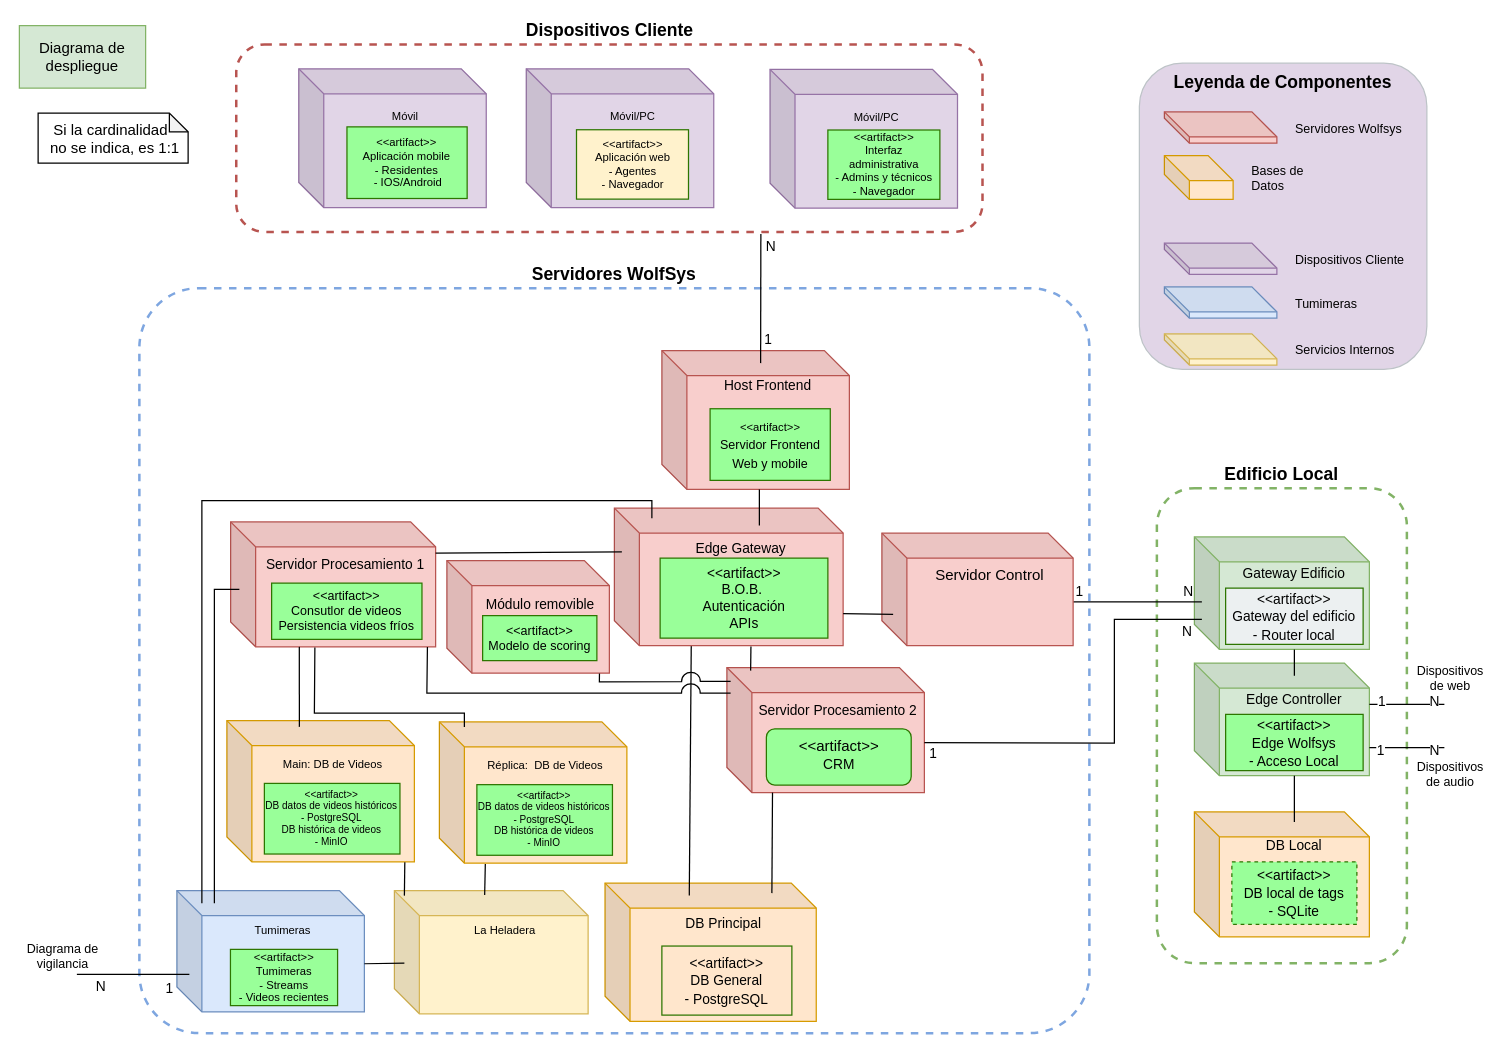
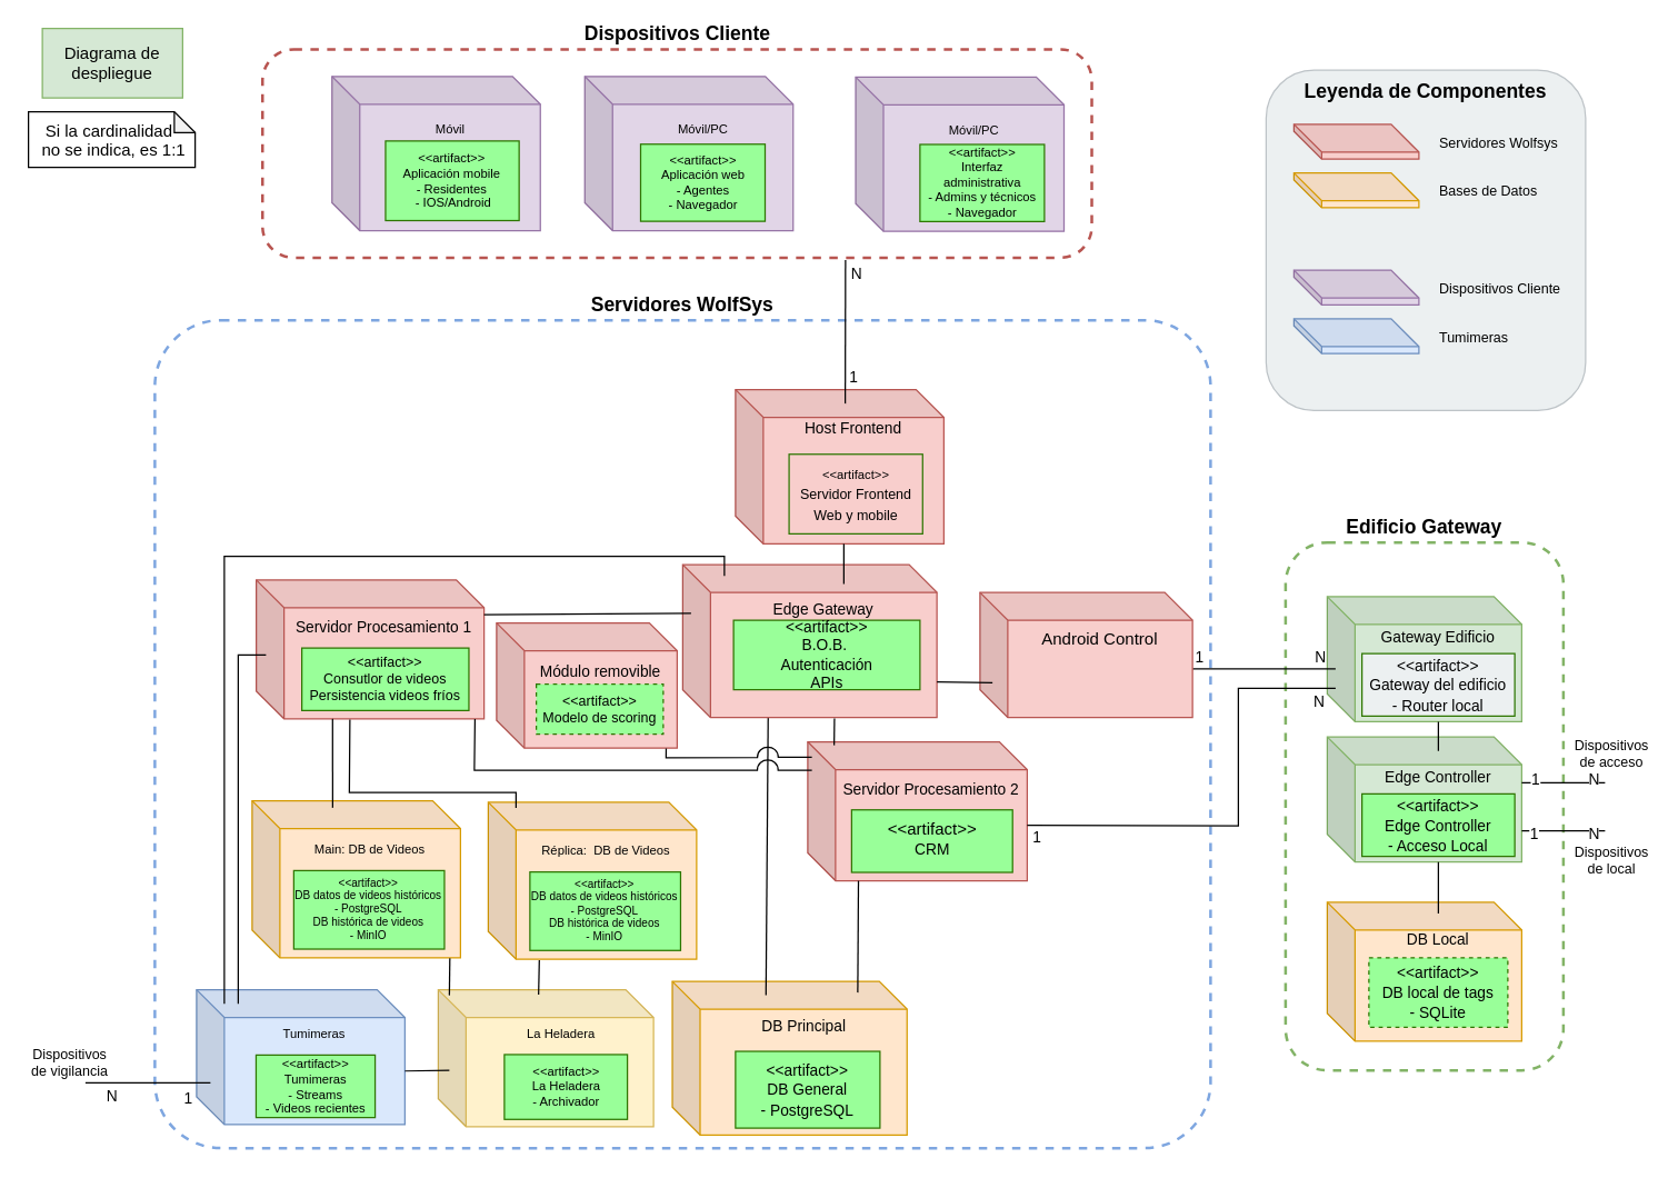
- <mxCell id="69" value="Diagrama de despliegue" style="rounded=0;whiteSpace=wrap;html=1;fillColor=#d5e8d4;strokeColor=#82b366;" parent="1" vertex="1"><mxGeometry x="15" y="20" width="101" height="50" as="geometry" /></mxCell>
+ <mxCell id="69" value="Diagrama de despliegue" style="rounded=0;whiteSpace=wrap;html=1;fillColor=#d5e8d4;strokeColor=#82b366;" parent="1" vertex="1"><mxGeometry x="30" y="20" width="101" height="50" as="geometry" /></mxCell>
- <mxCell id="77" value="Si la cardinalidad&amp;nbsp;&lt;div&gt;&amp;nbsp;no se indica, es 1:1&lt;/div&gt;" style="shape=note;whiteSpace=wrap;html=1;backgroundOutline=1;darkOpacity=0.05;verticalAlign=top;size=15;" parent="1" vertex="1"><mxGeometry x="30" y="90" width="120" height="40" as="geometry" /></mxCell>
+ <mxCell id="77" value="Si la cardinalidad&amp;nbsp;&lt;div&gt;&amp;nbsp;no se indica, es 1:1&lt;/div&gt;" style="shape=note;whiteSpace=wrap;html=1;backgroundOutline=1;darkOpacity=0.05;verticalAlign=top;size=15;" parent="1" vertex="1"><mxGeometry x="20" y="80" width="120" height="40" as="geometry" /></mxCell>
- <mxCell id="92" value="&lt;font&gt;&amp;lt;&amp;lt;artifact&amp;gt;&amp;gt;&lt;br&gt;&lt;/font&gt;&lt;div&gt;&lt;font&gt;Aplicación web&lt;/font&gt;&lt;/div&gt;&lt;div&gt;&lt;font&gt;- Agentes&lt;br&gt;- Navegador&lt;/font&gt;&lt;/div&gt;" style="rounded=0;whiteSpace=wrap;html=1;fillColor=#fff2cc;fontColor=#000000;strokeColor=#2D7600;fontSize=9;" parent="90" vertex="1"><mxGeometry x="40.2" y="48.8" width="89.6" height="55.5" as="geometry" /></mxCell>
+ <mxCell id="92" value="&lt;font&gt;&amp;lt;&amp;lt;artifact&amp;gt;&amp;gt;&lt;br&gt;&lt;/font&gt;&lt;div&gt;&lt;font&gt;Aplicación web&lt;/font&gt;&lt;/div&gt;&lt;div&gt;&lt;font&gt;- Agentes&lt;br&gt;- Navegador&lt;/font&gt;&lt;/div&gt;" style="rounded=0;whiteSpace=wrap;html=1;fillColor=#99FF99;fontColor=#000000;strokeColor=#2D7600;fontSize=9;" parent="90" vertex="1"><mxGeometry x="40.2" y="48.8" width="89.6" height="55.5" as="geometry" /></mxCell>
- <mxCell id="11" value="Bases de Datos" style="shape=cube;whiteSpace=wrap;html=1;boundedLbl=1;backgroundOutline=1;darkOpacity=0.05;darkOpacity2=0.1;fillColor=#ffe6cc;strokeColor=#d79b00;fontSize=10;align=left;labelPosition=right;verticalLabelPosition=middle;verticalAlign=middle;spacing=15;" parent="8" vertex="1"><mxGeometry x="20" y="74" width="55" height="35" as="geometry" /></mxCell>
+ <mxCell id="11" value="Bases de Datos" style="shape=cube;whiteSpace=wrap;html=1;boundedLbl=1;backgroundOutline=1;darkOpacity=0.05;darkOpacity2=0.1;fillColor=#ffe6cc;strokeColor=#d79b00;fontSize=10;align=left;labelPosition=right;verticalLabelPosition=middle;verticalAlign=middle;spacing=15;" parent="8" vertex="1"><mxGeometry x="20" y="74" width="90" height="25" as="geometry" /></mxCell>
- <mxCell id="9" value="Leyenda de Componentes" style="rounded=1;whiteSpace=wrap;html=1;fillColor=#e1d5e7;strokeColor=#BDC3C7;verticalAlign=top;fontSize=14;fontStyle=1;" parent="8" vertex="1"><mxGeometry width="230" height="245" as="geometry" /></mxCell>
+ <mxCell id="9" value="Leyenda de Componentes" style="rounded=1;whiteSpace=wrap;html=1;fillColor=#ECF0F1;strokeColor=#BDC3C7;verticalAlign=top;fontSize=14;fontStyle=1;" parent="8" vertex="1"><mxGeometry width="230" height="245" as="geometry" /></mxCell>
- <mxCell id="14" value="Servicios Internos" style="shape=cube;whiteSpace=wrap;html=1;boundedLbl=1;backgroundOutline=1;darkOpacity=0.05;darkOpacity2=0.1;fillColor=#fff2cc;strokeColor=#d6b656;fontSize=10;labelPosition=right;verticalLabelPosition=middle;align=left;verticalAlign=middle;spacing=15;" parent="8" vertex="1"><mxGeometry x="20" y="216.5" width="90" height="25" as="geometry" /></mxCell>
- <mxCell id="98" value="&lt;span style=&quot;font-size: 9px;&quot;&gt;&amp;lt;&amp;lt;artifact&amp;gt;&amp;gt;&lt;/span&gt;&lt;br style=&quot;font-size: 9px;&quot;&gt;&lt;span style=&quot;font-size: x-small;&quot;&gt;Servidor&amp;nbsp;&lt;/span&gt;&lt;font size=&quot;1&quot;&gt;Frontend Web y mobile&lt;/font&gt;" style="rounded=0;whiteSpace=wrap;html=1;fillColor=#99FF99;fontColor=#000000;strokeColor=#2D7600;" parent="96" vertex="1"><mxGeometry x="38.57" y="46.5" width="96.15" height="57.3" as="geometry" /></mxCell>
+ <mxCell id="98" value="&lt;span style=&quot;font-size: 9px;&quot;&gt;&amp;lt;&amp;lt;artifact&amp;gt;&amp;gt;&lt;/span&gt;&lt;br style=&quot;font-size: 9px;&quot;&gt;&lt;span style=&quot;font-size: x-small;&quot;&gt;Servidor&amp;nbsp;&lt;/span&gt;&lt;font size=&quot;1&quot;&gt;Frontend Web y mobile&lt;/font&gt;" style="rounded=0;whiteSpace=wrap;html=1;fillColor=#f8cecc;fontColor=#000000;strokeColor=#2D7600;" parent="96" vertex="1"><mxGeometry x="38.57" y="46.5" width="96.15" height="57.3" as="geometry" /></mxCell>
- <mxCell id="3" value="Edificio Local" style="rounded=1;whiteSpace=wrap;html=1;fillColor=none;strokeColor=#82B366;strokeWidth=2;dashed=1;verticalAlign=bottom;fontSize=14;fontStyle=1;labelPosition=center;verticalLabelPosition=top;align=center;" parent="1" vertex="1"><mxGeometry x="925" y="390" width="200" height="380" as="geometry" /></mxCell>
+ <mxCell id="3" value="Edificio Gateway" style="rounded=1;whiteSpace=wrap;html=1;fillColor=none;strokeColor=#82B366;strokeWidth=2;dashed=1;verticalAlign=bottom;fontSize=14;fontStyle=1;labelPosition=center;verticalLabelPosition=top;align=center;" parent="1" vertex="1"><mxGeometry x="925" y="390" width="200" height="380" as="geometry" /></mxCell>
- <mxCell id="45" value="&amp;lt;&amp;lt;artifact&amp;gt;&amp;gt;&lt;br&gt;&lt;span&gt;B.O.B.&amp;nbsp;&lt;/span&gt;&lt;div&gt;&lt;span&gt;Autenticación&lt;/span&gt;&lt;div&gt;&lt;span&gt;APIs&lt;/span&gt;&lt;/div&gt;&lt;/div&gt;" style="rounded=0;whiteSpace=wrap;html=1;fillColor=#99FF99;fontColor=#000000;strokeColor=#2D7600;fontSize=11;" parent="43" vertex="1"><mxGeometry x="36.6" y="30" width="134.2" height="64" as="geometry" /></mxCell>
+ <mxCell id="45" value="&amp;lt;&amp;lt;artifact&amp;gt;&amp;gt;&lt;br&gt;&lt;span&gt;B.O.B.&amp;nbsp;&lt;/span&gt;&lt;div&gt;&lt;span&gt;Autenticación&lt;/span&gt;&lt;div&gt;&lt;span&gt;APIs&lt;/span&gt;&lt;/div&gt;&lt;/div&gt;" style="rounded=0;whiteSpace=wrap;html=1;fillColor=#99FF99;fontColor=#000000;strokeColor=#2D7600;fontSize=11;" parent="43" vertex="1"><mxGeometry x="36.6" y="30" width="134.2" height="50" as="geometry" /></mxCell>
- <mxCell id="33" value="Servidor Control&lt;br&gt;&lt;div&gt;&lt;br&gt;&lt;/div&gt;&lt;div&gt;&lt;br&gt;&lt;/div&gt;&lt;div&gt;&lt;br&gt;&lt;/div&gt;" style="shape=cube;whiteSpace=wrap;html=1;boundedLbl=1;backgroundOutline=1;darkOpacity=0.05;darkOpacity2=0.1;fillColor=#f8cecc;strokeColor=#b85450;fontSize=12;fontStyle=0;" parent="32" vertex="1"><mxGeometry width="153" height="90" as="geometry" /></mxCell>
+ <mxCell id="33" value="Android Control&lt;br&gt;&lt;div&gt;&lt;br&gt;&lt;/div&gt;&lt;div&gt;&lt;br&gt;&lt;/div&gt;&lt;div&gt;&lt;br&gt;&lt;/div&gt;" style="shape=cube;whiteSpace=wrap;html=1;boundedLbl=1;backgroundOutline=1;darkOpacity=0.05;darkOpacity2=0.1;fillColor=#f8cecc;strokeColor=#b85450;fontSize=12;fontStyle=0;" parent="32" vertex="1"><mxGeometry width="153" height="90" as="geometry" /></mxCell>
- <mxCell id="48" value="&amp;lt;&amp;lt;artifact&amp;gt;&amp;gt;&lt;br&gt;&lt;span&gt;Modelo de scoring&lt;/span&gt;" style="rounded=0;whiteSpace=wrap;html=1;fillColor=#99FF99;fontColor=#000000;strokeColor=#2D7600;verticalAlign=top;fontSize=10;" parent="46" vertex="1"><mxGeometry x="28.6" y="44" width="91.4" height="36" as="geometry" /></mxCell>
+ <mxCell id="48" value="&amp;lt;&amp;lt;artifact&amp;gt;&amp;gt;&lt;br&gt;&lt;span&gt;Modelo de scoring&lt;/span&gt;" style="rounded=0;whiteSpace=wrap;html=1;fillColor=#99FF99;fontColor=#000000;strokeColor=#2D7600;verticalAlign=top;fontSize=10;dashed=1;" parent="46" vertex="1"><mxGeometry x="28.6" y="44" width="91.4" height="36" as="geometry" /></mxCell>
- <mxCell id="81" value="Dispositivos de web" style="text;html=1;align=center;verticalAlign=middle;whiteSpace=wrap;rounded=0;fontSize=10;" parent="1" vertex="1"><mxGeometry x="1134" y="527" width="52" height="30" as="geometry" /></mxCell>
+ <mxCell id="81" value="Dispositivos de acceso" style="text;html=1;align=center;verticalAlign=middle;whiteSpace=wrap;rounded=0;fontSize=10;" parent="1" vertex="1"><mxGeometry x="1134" y="527" width="52" height="30" as="geometry" /></mxCell>
- <mxCell id="20" value="&lt;span style=&quot;font-size: 11px;&quot;&gt;&amp;lt;&amp;lt;artifact&amp;gt;&amp;gt;&lt;/span&gt;&lt;br style=&quot;font-size: 11px;&quot;&gt;&lt;span style=&quot;font-size: 11px;&quot;&gt;Edge Wolfsys&lt;/span&gt;&lt;br style=&quot;font-size: 11px;&quot;&gt;&lt;span style=&quot;font-size: 11px;&quot;&gt;- Acceso Local&lt;/span&gt;" style="rounded=0;whiteSpace=wrap;html=1;fillColor=#99FF99;fontColor=#000000;strokeColor=#2D7600;" parent="18" vertex="1"><mxGeometry x="25" y="41" width="110" height="45" as="geometry" /></mxCell>
+ <mxCell id="20" value="&lt;span style=&quot;font-size: 11px;&quot;&gt;&amp;lt;&amp;lt;artifact&amp;gt;&amp;gt;&lt;/span&gt;&lt;br style=&quot;font-size: 11px;&quot;&gt;&lt;span style=&quot;font-size: 11px;&quot;&gt;Edge Controller&lt;/span&gt;&lt;br style=&quot;font-size: 11px;&quot;&gt;&lt;span style=&quot;font-size: 11px;&quot;&gt;- Acceso Local&lt;/span&gt;" style="rounded=0;whiteSpace=wrap;html=1;fillColor=#99FF99;fontColor=#000000;strokeColor=#2D7600;" parent="18" vertex="1"><mxGeometry x="25" y="41" width="110" height="45" as="geometry" /></mxCell>
- <mxCell id="31" value="&amp;lt;&amp;lt;artifact&amp;gt;&amp;gt;&lt;br&gt;&lt;span style=&quot;font-size: 11px;&quot;&gt;CRM&lt;/span&gt;" style="whiteSpace=wrap;html=1;fillColor=#99FF99;fontColor=#000000;strokeColor=#2D7600;verticalAlign=top;rounded=1;" parent="29" vertex="1"><mxGeometry x="31.6" y="49" width="115.867" height="45" as="geometry" /></mxCell>
+ <mxCell id="31" value="&amp;lt;&amp;lt;artifact&amp;gt;&amp;gt;&lt;br&gt;&lt;span style=&quot;font-size: 11px;&quot;&gt;CRM&lt;/span&gt;" style="rounded=0;whiteSpace=wrap;html=1;fillColor=#99FF99;fontColor=#000000;strokeColor=#2D7600;verticalAlign=top;" parent="29" vertex="1"><mxGeometry x="31.6" y="49" width="115.867" height="45" as="geometry" /></mxCell>
- <mxCell id="85" value="Dispositivos de audio" style="text;html=1;align=center;verticalAlign=middle;whiteSpace=wrap;rounded=0;fontSize=10;" parent="1" vertex="1"><mxGeometry x="1134" y="603.5" width="52" height="30" as="geometry" /></mxCell>
+ <mxCell id="85" value="Dispositivos de local" style="text;html=1;align=center;verticalAlign=middle;whiteSpace=wrap;rounded=0;fontSize=10;" parent="1" vertex="1"><mxGeometry x="1134" y="603.5" width="52" height="30" as="geometry" /></mxCell>
- <mxCell id="89" value="Diagrama de vigilancia" style="text;html=1;align=center;verticalAlign=middle;whiteSpace=wrap;rounded=0;fontSize=10;" parent="1" vertex="1"><mxGeometry x="20" y="749" width="60" height="30" as="geometry" /></mxCell>
+ <mxCell id="89" value="Dispositivos de vigilancia" style="text;html=1;align=center;verticalAlign=middle;whiteSpace=wrap;rounded=0;fontSize=10;" parent="1" vertex="1"><mxGeometry x="20" y="749" width="60" height="30" as="geometry" /></mxCell>
+ <mxCell id="61" value="&lt;span&gt;&amp;lt;&amp;lt;artifact&amp;gt;&amp;gt;&lt;/span&gt;&lt;br&gt;La Heladera&lt;div&gt;- Archivador&lt;/div&gt;" style="rounded=0;whiteSpace=wrap;html=1;fillColor=light-dark(#99FF99,#99FF99);fontColor=#000000;strokeColor=#2D7600;fontSize=9;" parent="59" vertex="1"><mxGeometry x="47.607" y="46.658" width="88.571" height="46.658" as="geometry" /></mxCell>
- <mxCell id="27" value="&lt;span style=&quot;font-size: 11px;&quot;&gt;&amp;lt;&amp;lt;artifact&amp;gt;&amp;gt;&lt;/span&gt;&lt;br style=&quot;font-size: 11px;&quot;&gt;&lt;span style=&quot;font-size: 11px;&quot;&gt;DB General&lt;/span&gt;&lt;div&gt;&lt;span style=&quot;font-size: 11px;&quot;&gt;-&amp;nbsp;&lt;/span&gt;&lt;span style=&quot;font-size: 11px; background-color: transparent; color: light-dark(rgb(0, 0, 0), rgb(237, 237, 237));&quot;&gt;PostgreSQL&lt;/span&gt;&lt;/div&gt;" style="rounded=0;whiteSpace=wrap;html=1;fillColor=#ffe6cc;fontColor=#000000;strokeColor=#2D7600;" parent="25" vertex="1"><mxGeometry x="45.5" y="50.339" width="104.0" height="55.25" as="geometry" /></mxCell>
+ <mxCell id="27" value="&lt;span style=&quot;font-size: 11px;&quot;&gt;&amp;lt;&amp;lt;artifact&amp;gt;&amp;gt;&lt;/span&gt;&lt;br style=&quot;font-size: 11px;&quot;&gt;&lt;span style=&quot;font-size: 11px;&quot;&gt;DB General&lt;/span&gt;&lt;div&gt;&lt;span style=&quot;font-size: 11px;&quot;&gt;-&amp;nbsp;&lt;/span&gt;&lt;span style=&quot;font-size: 11px; background-color: transparent; color: light-dark(rgb(0, 0, 0), rgb(237, 237, 237));&quot;&gt;PostgreSQL&lt;/span&gt;&lt;/div&gt;" style="rounded=0;whiteSpace=wrap;html=1;fillColor=#99FF99;fontColor=#000000;strokeColor=#2D7600;" parent="25" vertex="1"><mxGeometry x="45.5" y="50.339" width="104.0" height="55.25" as="geometry" /></mxCell>
